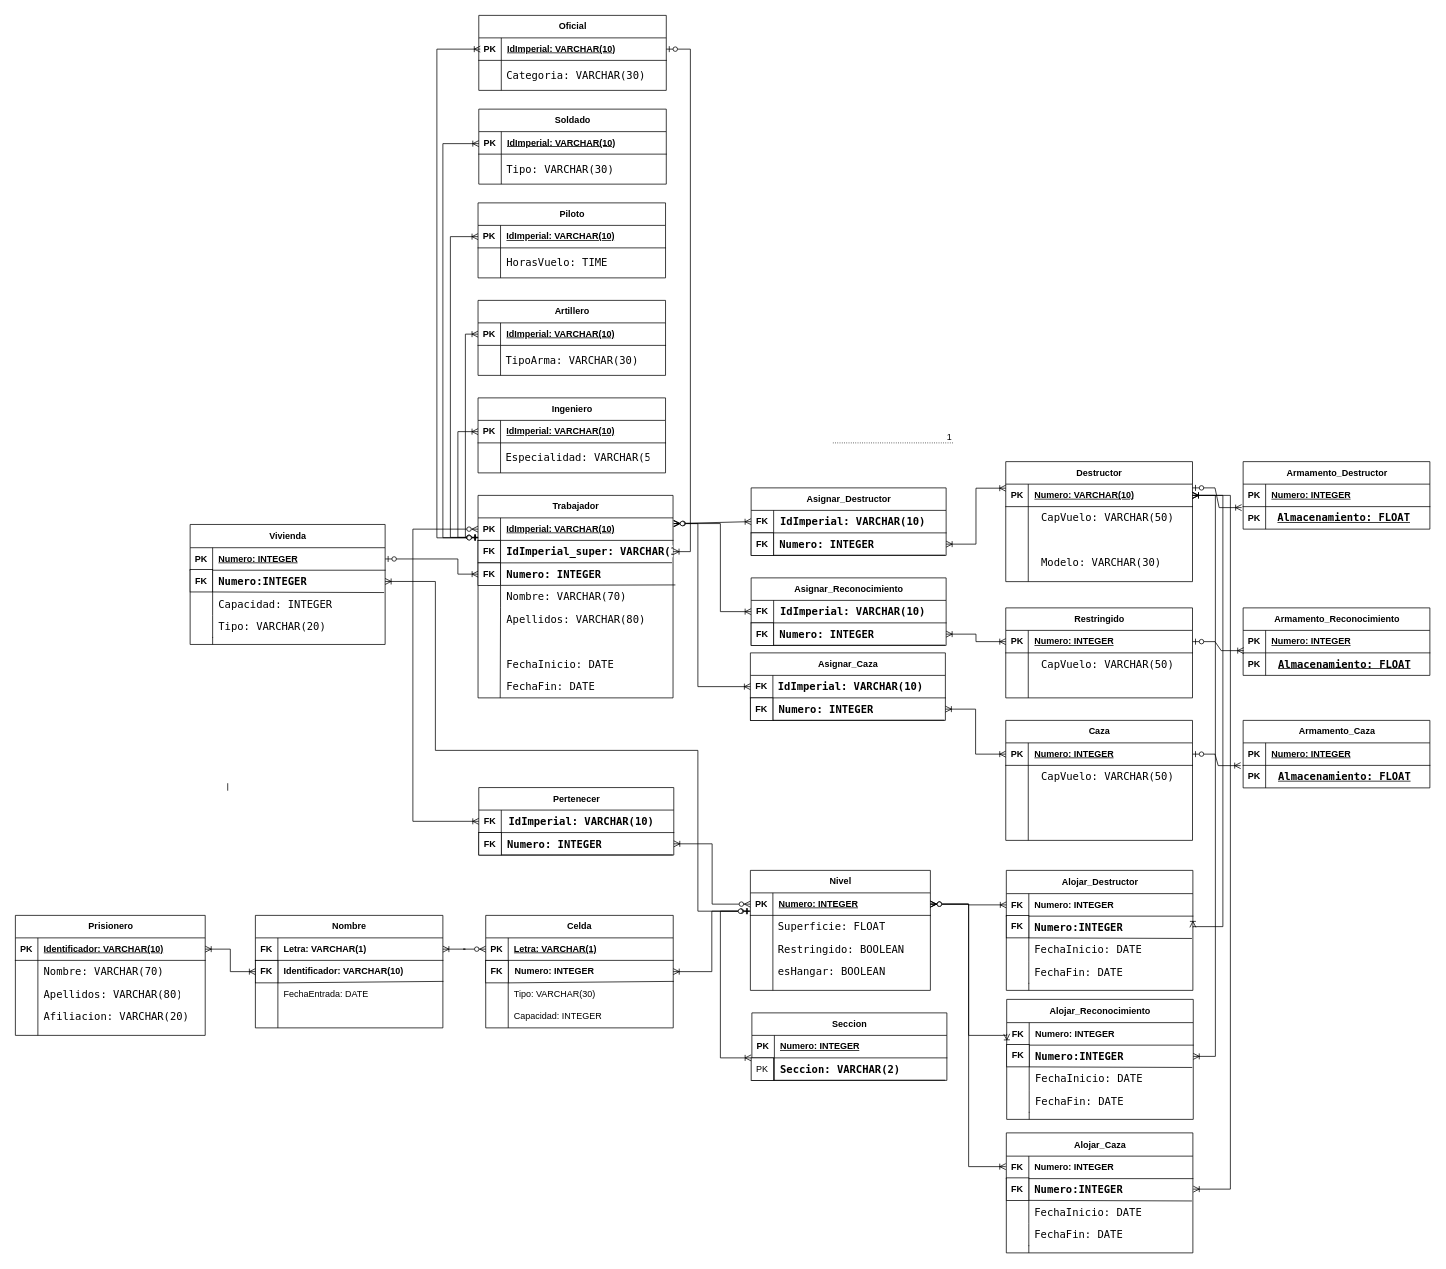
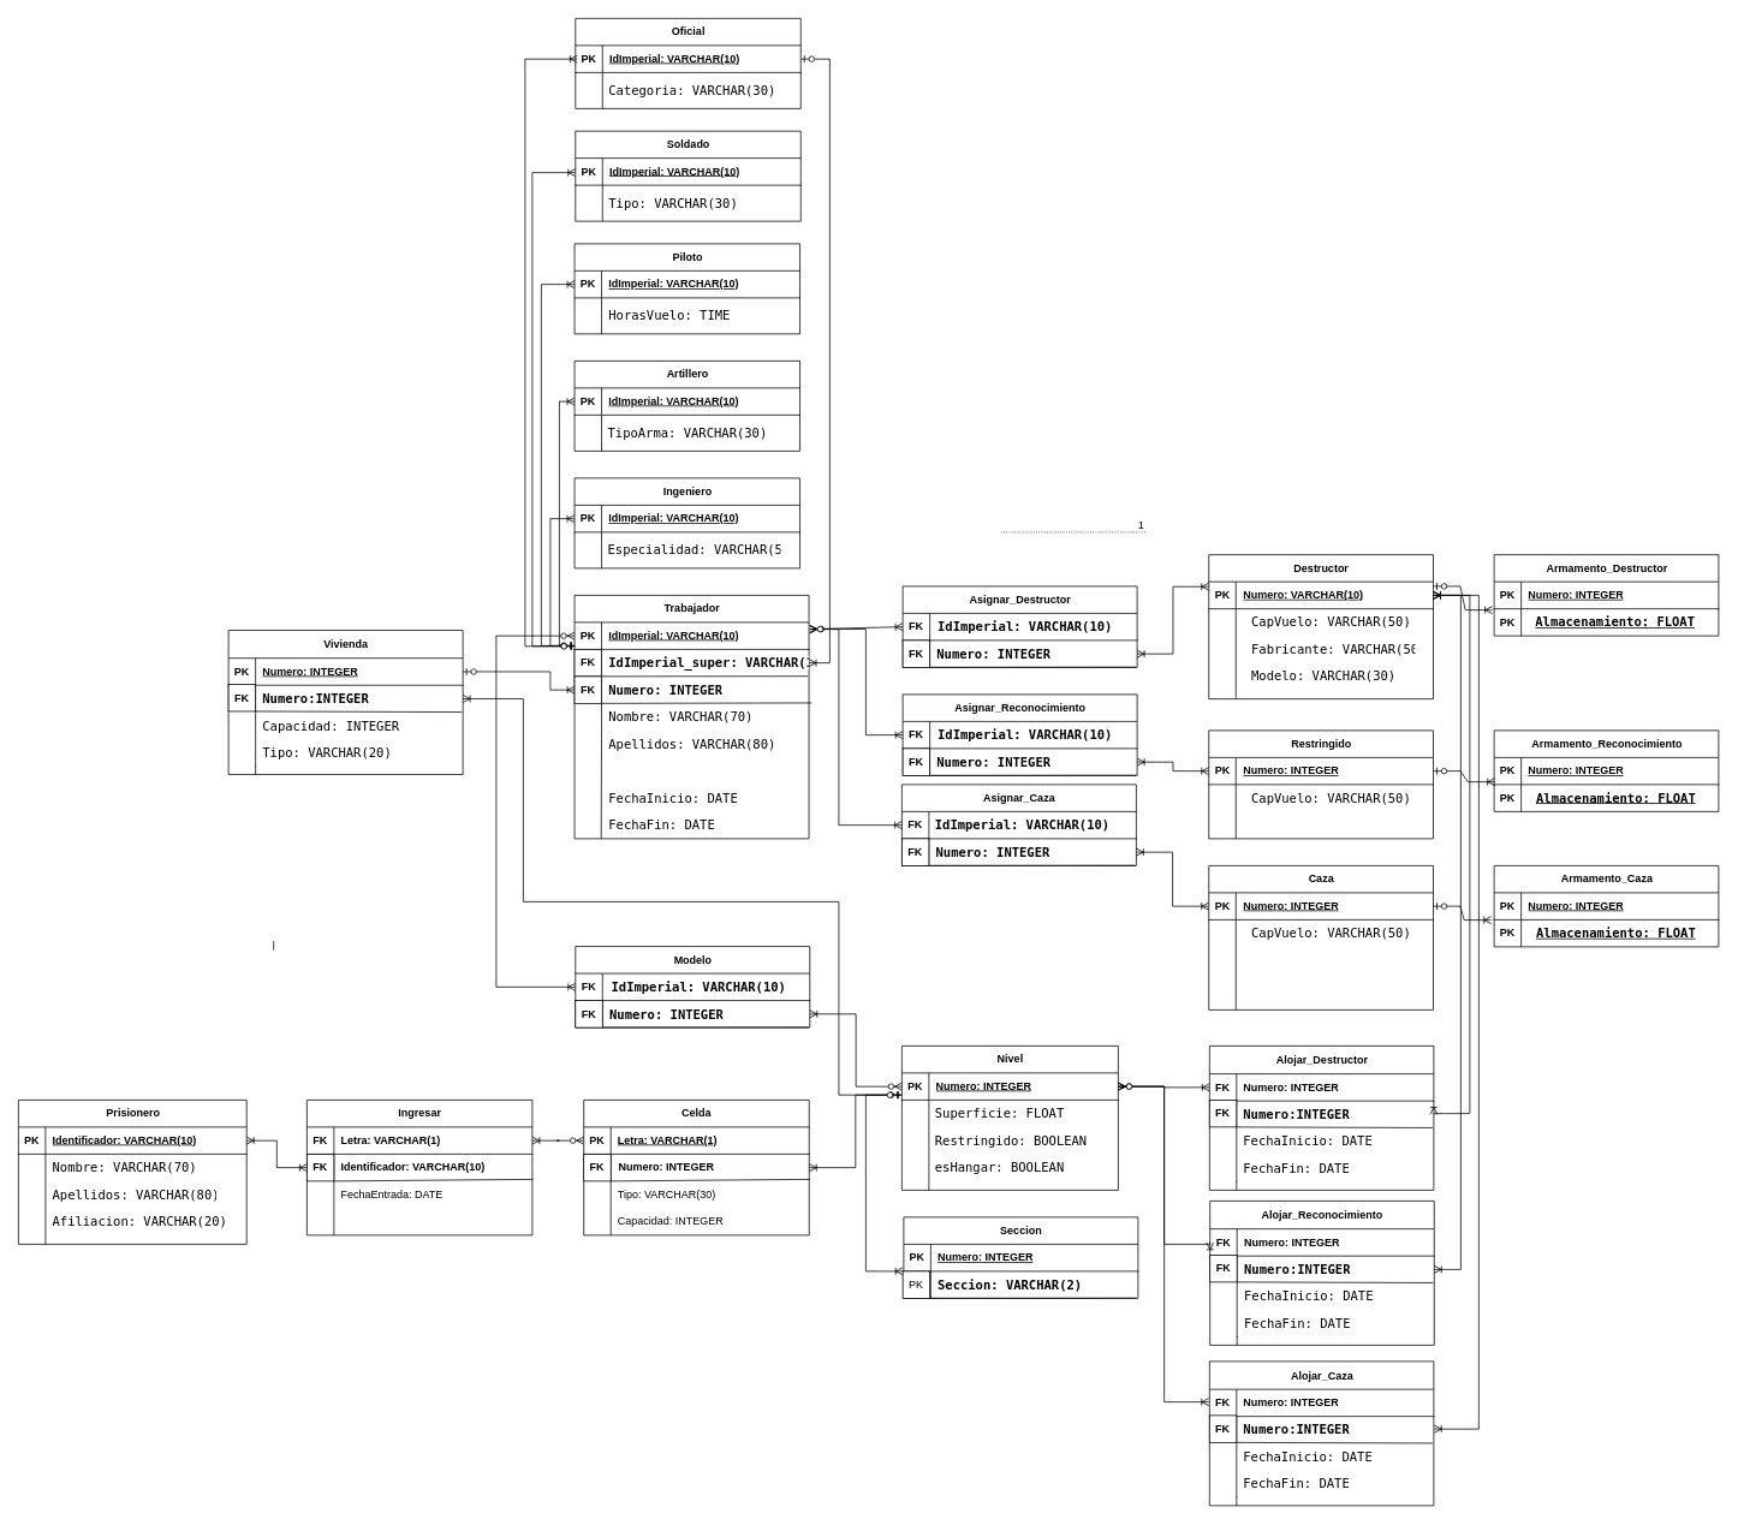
+ <mxCell id="118" value="&lt;font face=&quot;Söhne Mono, Monaco, Andale Mono, Ubuntu Mono, monospace&quot;&gt;&lt;span style=&quot;font-size: 14px; white-space: pre; background-color: rgb(255, 255, 255);&quot;&gt;Fabricante: VARCHAR(50)&lt;/span&gt;&lt;/font&gt;" style="shape=partialRectangle;connectable=0;fillColor=none;top=0;left=0;bottom=0;right=0;align=left;spacingLeft=6;overflow=hidden;whiteSpace=wrap;html=1;" parent="1" vertex="1"><mxGeometry x="1379.5" y="705" width="190" height="30" as="geometry"><mxRectangle width="230" height="30" as="alternateBounds" /></mxGeometry></mxCell>
- <mxCell id="160" value="Pertenecer" style="shape=table;startSize=30;container=1;collapsible=1;childLayout=tableLayout;fixedRows=1;rowLines=0;fontStyle=1;align=center;resizeLast=1;html=1;" parent="1" vertex="1"><mxGeometry x="637.88" y="1049.6" width="260" height="90" as="geometry"><mxRectangle x="160" y="270" width="70" height="30" as="alternateBounds" /></mxGeometry></mxCell>
+ <mxCell id="160" value="Modelo" style="shape=table;startSize=30;container=1;collapsible=1;childLayout=tableLayout;fixedRows=1;rowLines=0;fontStyle=1;align=center;resizeLast=1;html=1;" parent="1" vertex="1"><mxGeometry x="637.88" y="1049.6" width="260" height="90" as="geometry"><mxRectangle x="160" y="270" width="70" height="30" as="alternateBounds" /></mxGeometry></mxCell>
- <mxCell id="210" value="Nombre" style="shape=table;startSize=30;container=1;collapsible=1;childLayout=tableLayout;fixedRows=1;rowLines=0;fontStyle=1;align=center;resizeLast=1;html=1;" parent="1" vertex="1"><mxGeometry x="340" y="1220" width="250" height="150" as="geometry" /></mxCell>
+ <mxCell id="210" value="Ingresar" style="shape=table;startSize=30;container=1;collapsible=1;childLayout=tableLayout;fixedRows=1;rowLines=0;fontStyle=1;align=center;resizeLast=1;html=1;" parent="1" vertex="1"><mxGeometry x="340" y="1220" width="250" height="150" as="geometry" /></mxCell>
